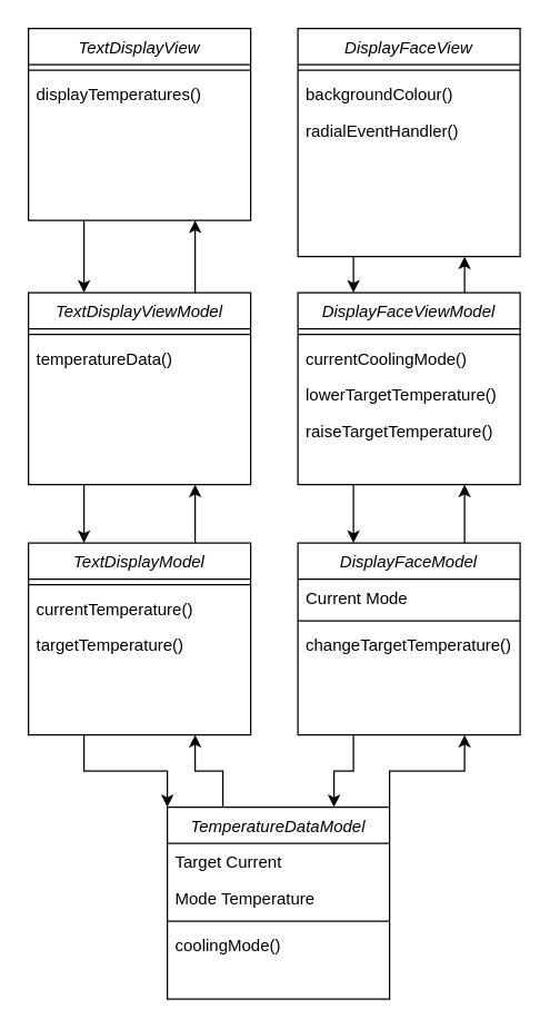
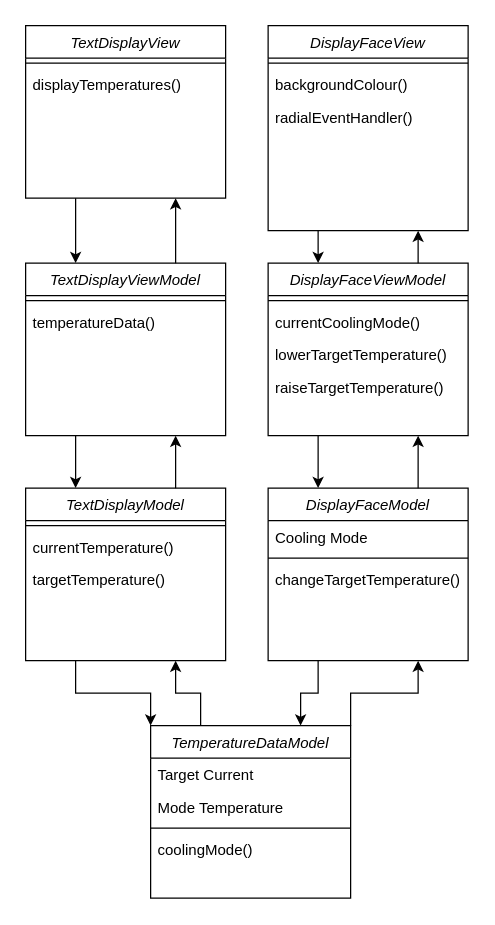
- <mxCell id="24" value="Current Mode" style="text;align=left;verticalAlign=top;spacingLeft=4;spacingRight=4;overflow=hidden;rotatable=0;points=[[0,0.5],[1,0.5]];portConstraint=eastwest;" parent="23" vertex="1"><mxGeometry y="26" width="160" height="26" as="geometry" /></mxCell>
+ <mxCell id="24" value="Cooling Mode" style="text;align=left;verticalAlign=top;spacingLeft=4;spacingRight=4;overflow=hidden;rotatable=0;points=[[0,0.5],[1,0.5]];portConstraint=eastwest;" parent="23" vertex="1"><mxGeometry y="26" width="160" height="26" as="geometry" /></mxCell>
